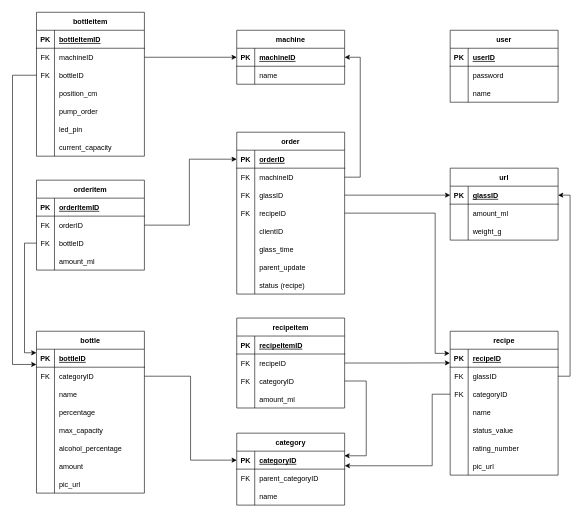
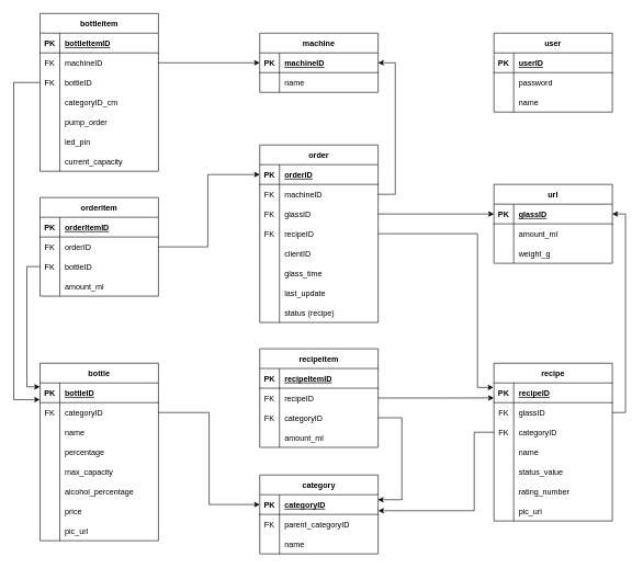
- <mxCell id="122" value="position_cm" style="shape=partialRectangle;connectable=0;fillColor=none;top=0;left=0;bottom=0;right=0;align=left;spacingLeft=6;overflow=hidden;" parent="120" vertex="1"><mxGeometry x="30" width="150" height="30" as="geometry"><mxRectangle width="150" height="30" as="alternateBounds" /></mxGeometry></mxCell>
+ <mxCell id="122" value="categoryID_cm" style="shape=partialRectangle;connectable=0;fillColor=none;top=0;left=0;bottom=0;right=0;align=left;spacingLeft=6;overflow=hidden;" parent="120" vertex="1"><mxGeometry x="30" width="150" height="30" as="geometry"><mxRectangle width="150" height="30" as="alternateBounds" /></mxGeometry></mxCell>
- <mxCell id="105" value="parent_update" style="shape=partialRectangle;connectable=0;fillColor=none;top=0;left=0;bottom=0;right=0;align=left;spacingLeft=6;overflow=hidden;" parent="103" vertex="1"><mxGeometry x="30" width="150" height="30" as="geometry"><mxRectangle width="150" height="30" as="alternateBounds" /></mxGeometry></mxCell>
+ <mxCell id="105" value="last_update" style="shape=partialRectangle;connectable=0;fillColor=none;top=0;left=0;bottom=0;right=0;align=left;spacingLeft=6;overflow=hidden;" parent="103" vertex="1"><mxGeometry x="30" width="150" height="30" as="geometry"><mxRectangle width="150" height="30" as="alternateBounds" /></mxGeometry></mxCell>
- <mxCell id="23" value="amount" style="shape=partialRectangle;connectable=0;fillColor=none;top=0;left=0;bottom=0;right=0;align=left;spacingLeft=6;overflow=hidden;" parent="21" vertex="1"><mxGeometry x="30" width="150" height="30" as="geometry"><mxRectangle width="150" height="30" as="alternateBounds" /></mxGeometry></mxCell>
+ <mxCell id="23" value="price" style="shape=partialRectangle;connectable=0;fillColor=none;top=0;left=0;bottom=0;right=0;align=left;spacingLeft=6;overflow=hidden;" parent="21" vertex="1"><mxGeometry x="30" width="150" height="30" as="geometry"><mxRectangle width="150" height="30" as="alternateBounds" /></mxGeometry></mxCell>
